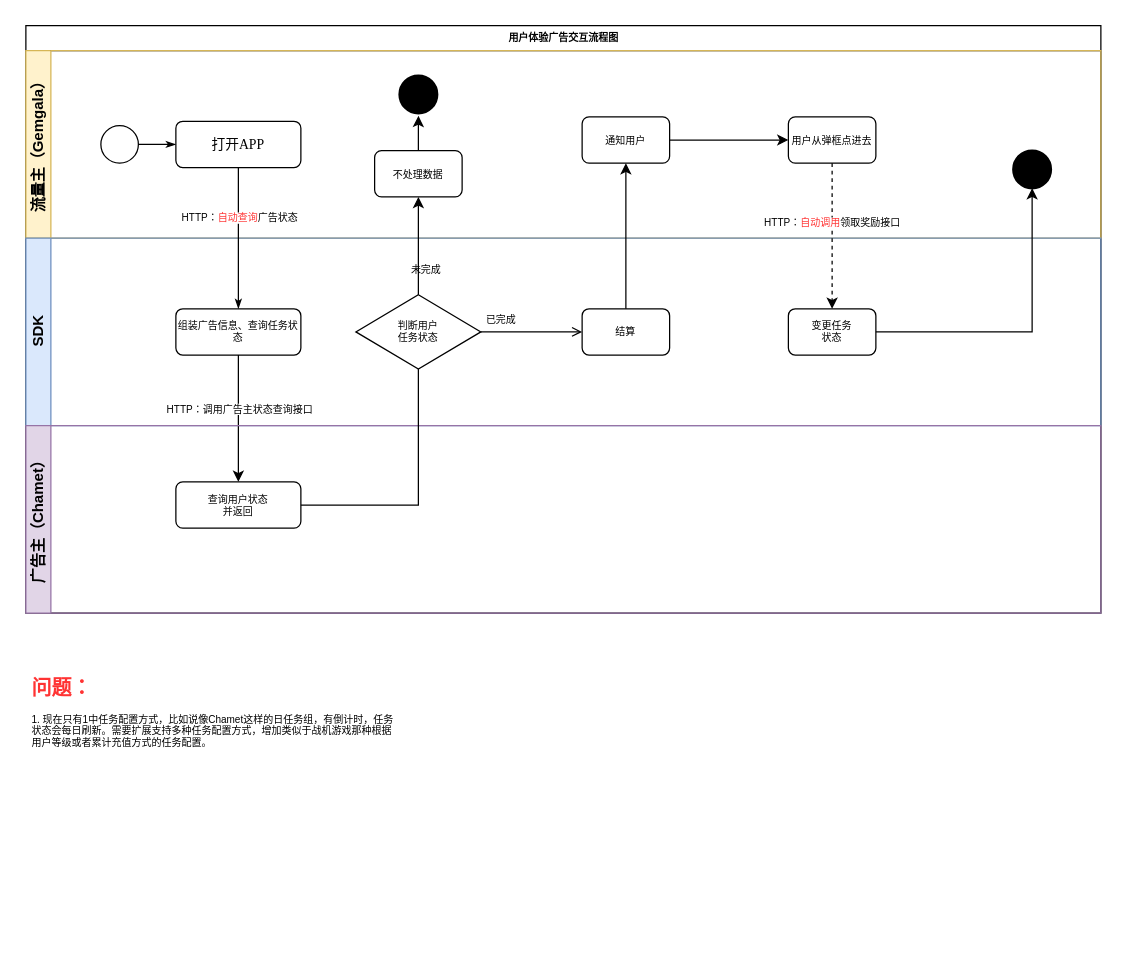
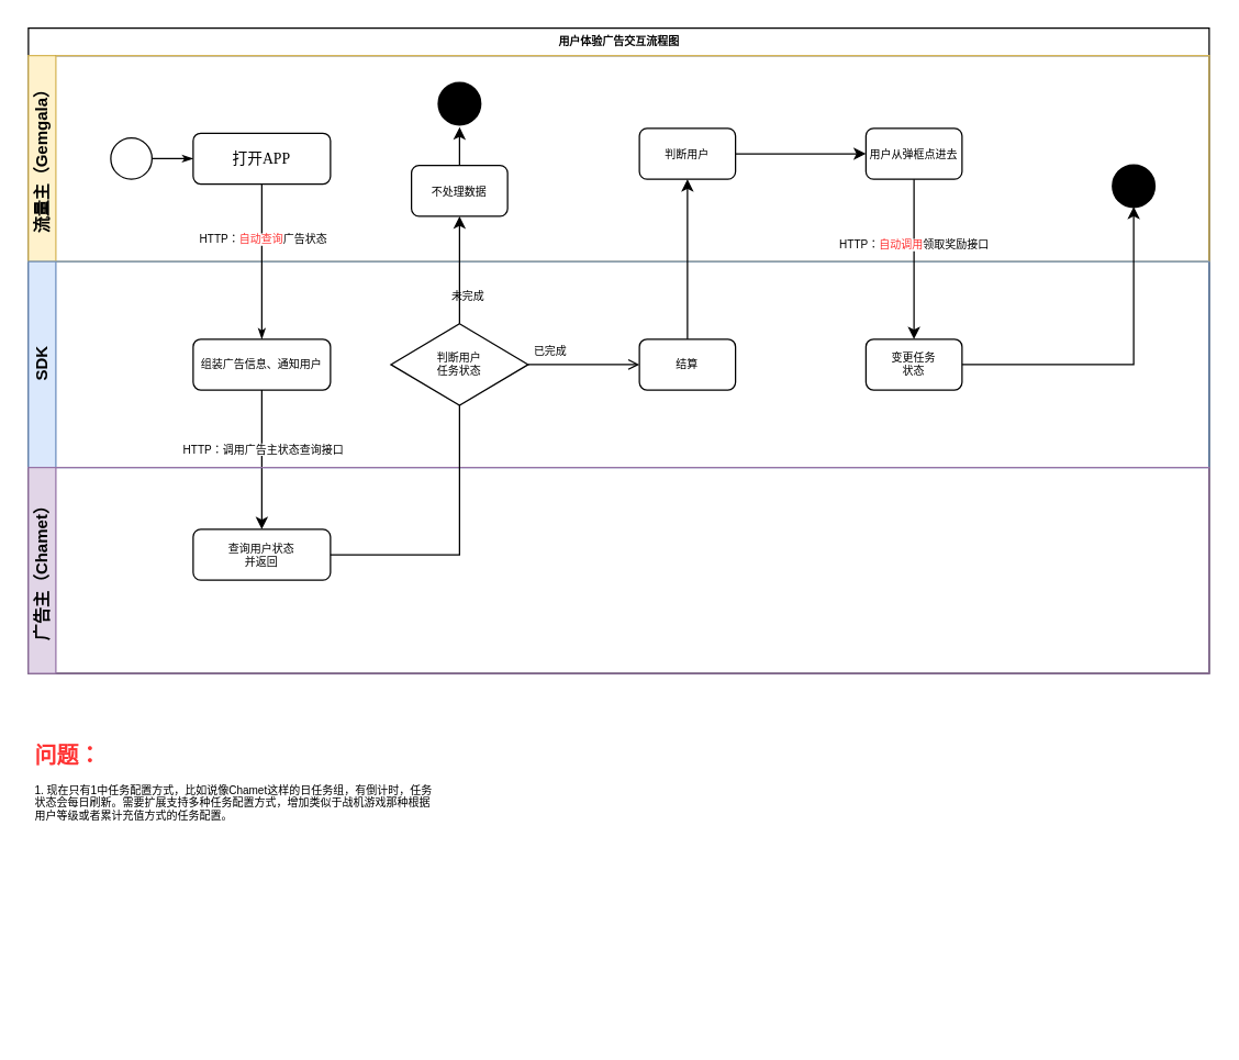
- <mxCell id="8" value="通知用户" style="rounded=1;whiteSpace=wrap;html=1;shadow=0;labelBackgroundColor=none;strokeWidth=1;fontFamily=Verdana;fontSize=8;align=center;" parent="3" vertex="1"><mxGeometry x="445" y="53.0" width="70" height="37" as="geometry" /></mxCell>
+ <mxCell id="8" value="判断用户" style="rounded=1;whiteSpace=wrap;html=1;shadow=0;labelBackgroundColor=none;strokeWidth=1;fontFamily=Verdana;fontSize=8;align=center;" parent="3" vertex="1"><mxGeometry x="445" y="53.0" width="70" height="37" as="geometry" /></mxCell>
- <mxCell id="31" style="edgeStyle=orthogonalEdgeStyle;rounded=0;orthogonalLoop=1;jettySize=auto;html=1;exitX=0.5;exitY=1;exitDx=0;exitDy=0;fontSize=8;dashed=1;" edge="1" parent="2" source="12" target="21"><mxGeometry relative="1" as="geometry" /></mxCell>
+ <mxCell id="31" style="edgeStyle=orthogonalEdgeStyle;rounded=0;orthogonalLoop=1;jettySize=auto;html=1;exitX=0.5;exitY=1;exitDx=0;exitDy=0;fontSize=8;" edge="1" parent="2" source="12" target="21"><mxGeometry relative="1" as="geometry" /></mxCell>
- <mxCell id="15" value="组装广告信息、查询任务状态" style="rounded=1;whiteSpace=wrap;html=1;shadow=0;labelBackgroundColor=none;strokeWidth=1;fontFamily=Verdana;fontSize=8;align=center;" parent="14" vertex="1"><mxGeometry x="120" y="56.5" width="100" height="37" as="geometry" /></mxCell>
+ <mxCell id="15" value="组装广告信息、通知用户" style="rounded=1;whiteSpace=wrap;html=1;shadow=0;labelBackgroundColor=none;strokeWidth=1;fontFamily=Verdana;fontSize=8;align=center;" parent="14" vertex="1"><mxGeometry x="120" y="56.5" width="100" height="37" as="geometry" /></mxCell>
